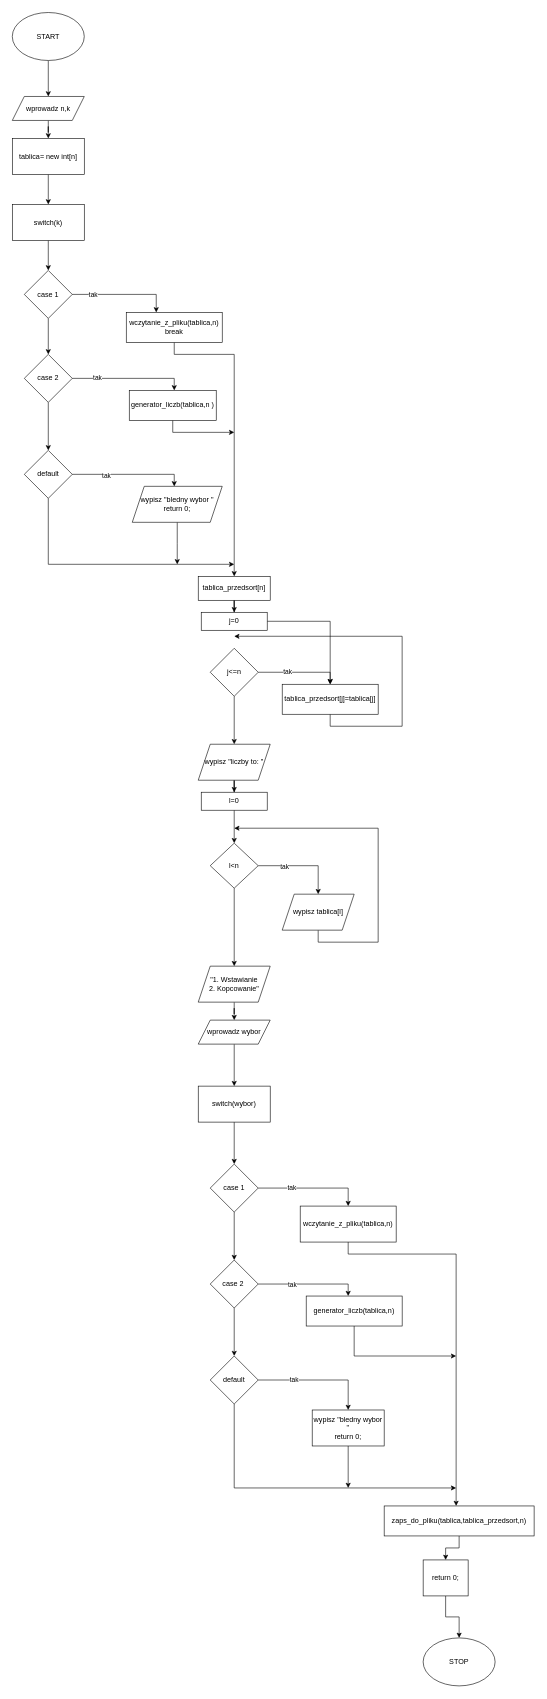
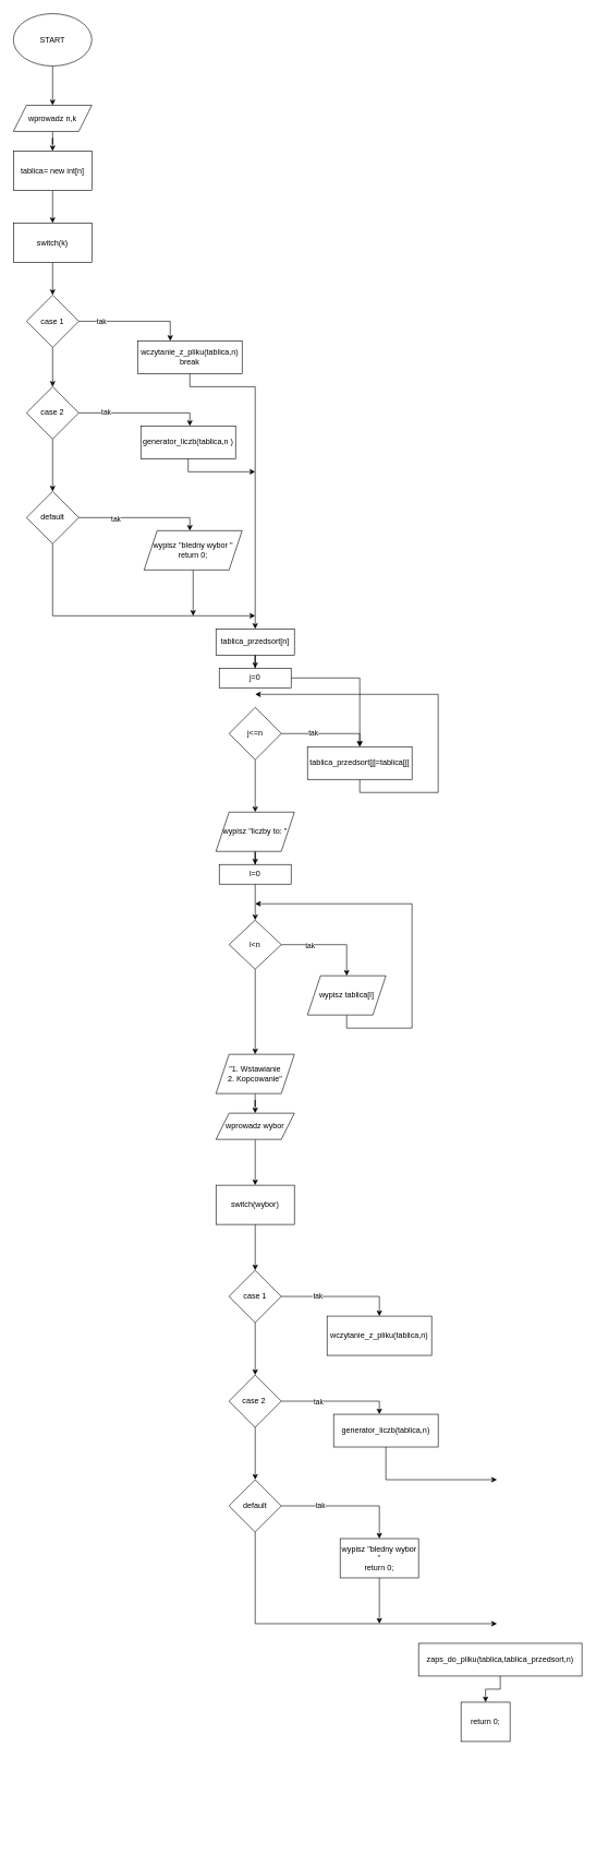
- <mxCell id="65" style="edgeStyle=orthogonalEdgeStyle;rounded=0;orthogonalLoop=1;jettySize=auto;html=1;" edge="1" parent="1" source="66" target="72"><mxGeometry relative="1" as="geometry"><mxPoint x="760" y="2520" as="targetPoint" /><Array as="points"><mxPoint x="580" y="2090" /><mxPoint x="760" y="2090" /></Array></mxGeometry></mxCell>
- <mxCell id="73" value="" style="edgeStyle=orthogonalEdgeStyle;rounded=0;orthogonalLoop=1;jettySize=auto;html=1;" edge="1" parent="1" source="74" target="75"><mxGeometry relative="1" as="geometry" /></mxCell>
- <mxCell id="75" value="STOP" style="ellipse;whiteSpace=wrap;html=1;rounded=0;" vertex="1" parent="1"><mxGeometry x="705" y="2730" width="120" height="80" as="geometry" /></mxCell>
